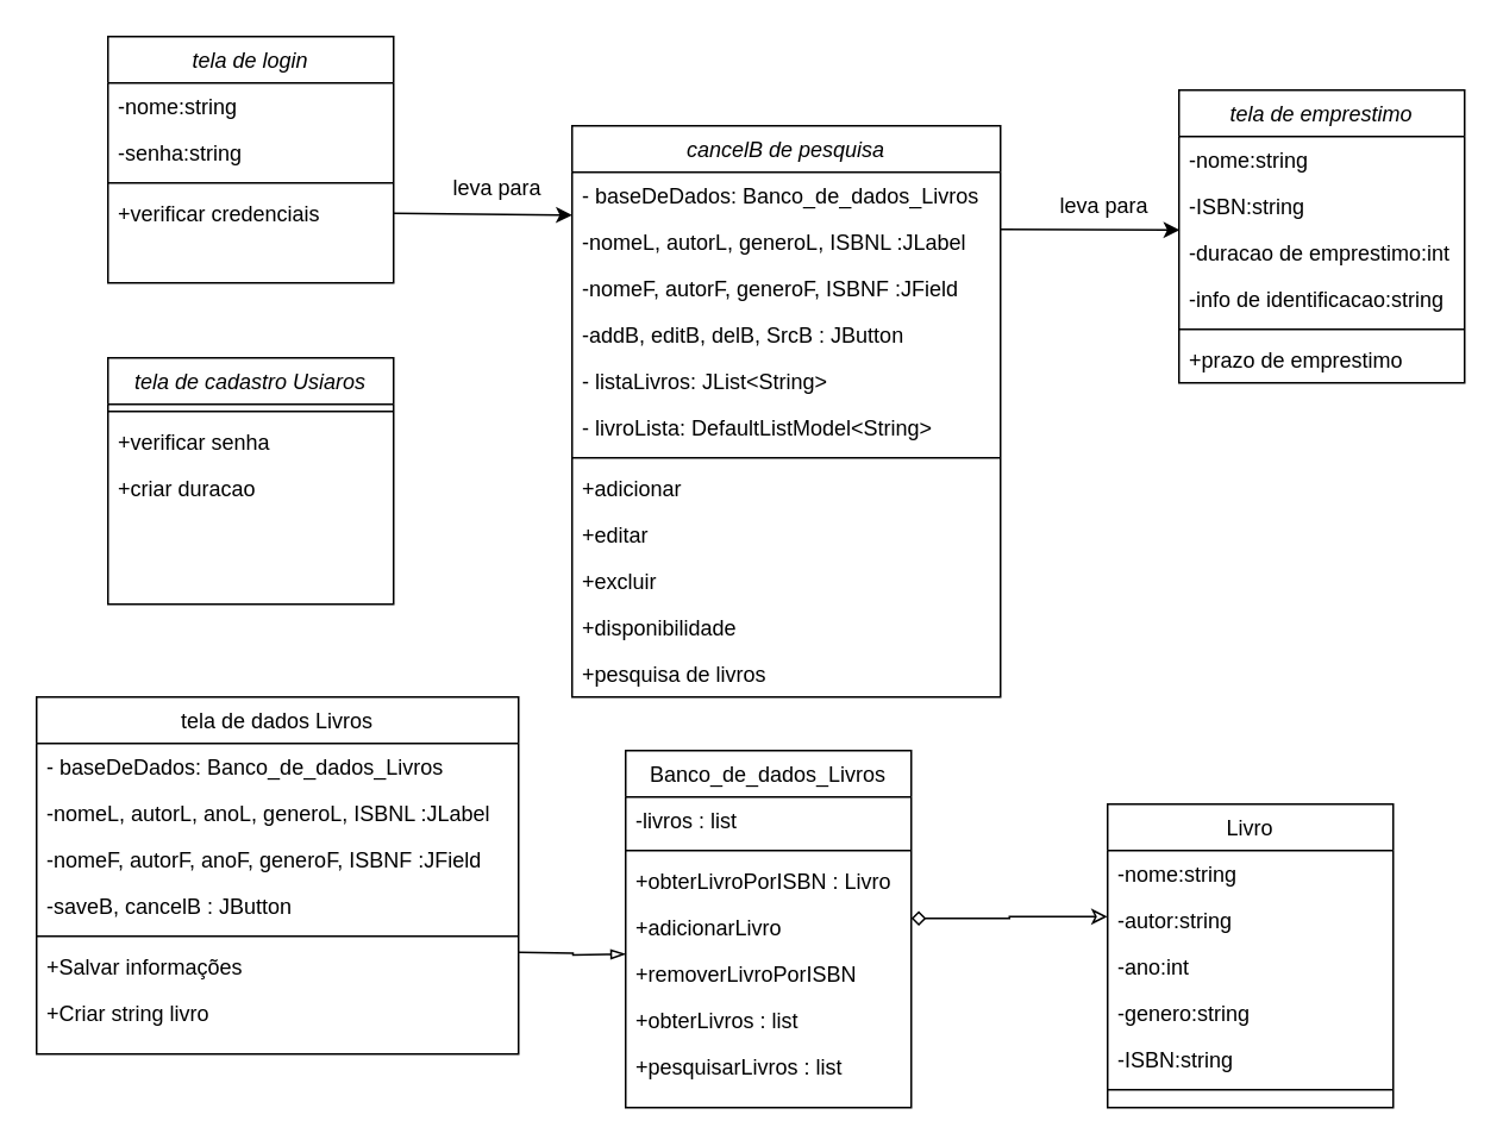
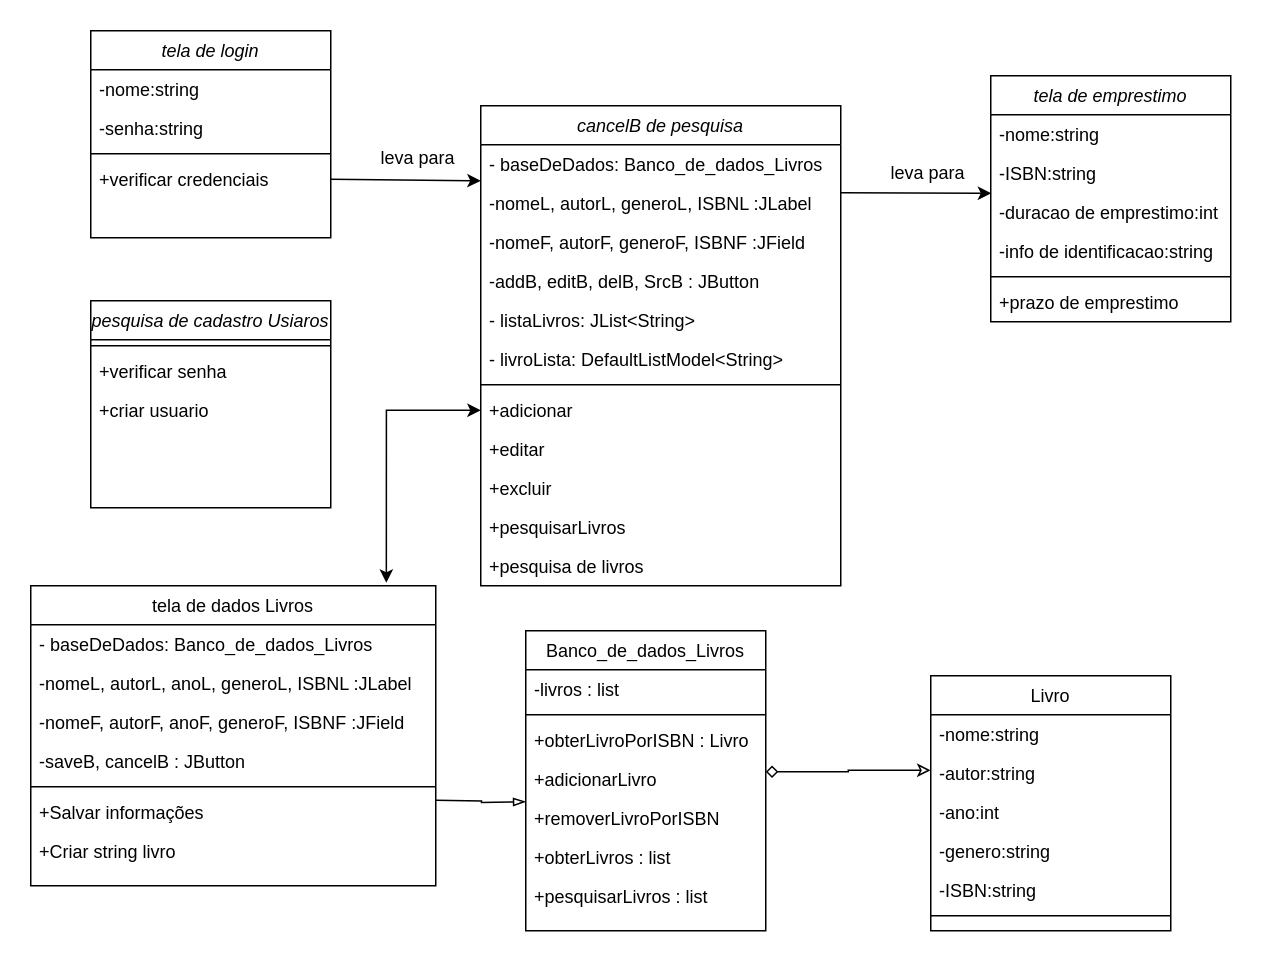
- <mxCell id="27" value="tela de cadastro Usiaros" style="swimlane;fontStyle=2;align=center;verticalAlign=top;childLayout=stackLayout;horizontal=1;startSize=26;horizontalStack=0;resizeParent=1;resizeLast=0;collapsible=1;marginBottom=0;rounded=0;shadow=0;strokeWidth=1;" parent="1" vertex="1"><mxGeometry x="60" y="200" width="160" height="138" as="geometry"><mxRectangle x="230" y="140" width="160" height="26" as="alternateBounds" /></mxGeometry></mxCell>
+ <mxCell id="27" value="pesquisa de cadastro Usiaros" style="swimlane;fontStyle=2;align=center;verticalAlign=top;childLayout=stackLayout;horizontal=1;startSize=26;horizontalStack=0;resizeParent=1;resizeLast=0;collapsible=1;marginBottom=0;rounded=0;shadow=0;strokeWidth=1;" parent="1" vertex="1"><mxGeometry x="60" y="200" width="160" height="138" as="geometry"><mxRectangle x="230" y="140" width="160" height="26" as="alternateBounds" /></mxGeometry></mxCell>
- <mxCell id="30" value="+criar duracao" style="text;align=left;verticalAlign=top;spacingLeft=4;spacingRight=4;overflow=hidden;rotatable=0;points=[[0,0.5],[1,0.5]];portConstraint=eastwest;" parent="27" vertex="1"><mxGeometry y="60" width="160" height="26" as="geometry" /></mxCell>
+ <mxCell id="30" value="+criar usuario" style="text;align=left;verticalAlign=top;spacingLeft=4;spacingRight=4;overflow=hidden;rotatable=0;points=[[0,0.5],[1,0.5]];portConstraint=eastwest;" parent="27" vertex="1"><mxGeometry y="60" width="160" height="26" as="geometry" /></mxCell>
+ <mxCell id="43" value="" style="endArrow=classic;html=1;rounded=0;exitX=0;exitY=0.5;exitDx=0;exitDy=0;entryX=0.878;entryY=-0.01;entryDx=0;entryDy=0;edgeStyle=orthogonalEdgeStyle;startArrow=classic;startFill=1;entryPerimeter=0;" parent="1" source="10" target="33" edge="1"><mxGeometry width="50" height="50" relative="1" as="geometry"><mxPoint x="40" y="439" as="sourcePoint" /><mxPoint x="130" y="439" as="targetPoint" /></mxGeometry></mxCell>
- <mxCell id="13" value="+disponibilidade" style="text;align=left;verticalAlign=top;spacingLeft=4;spacingRight=4;overflow=hidden;rotatable=0;points=[[0,0.5],[1,0.5]];portConstraint=eastwest;" parent="2" vertex="1"><mxGeometry y="268" width="240" height="26" as="geometry" /></mxCell>
+ <mxCell id="13" value="+pesquisarLivros" style="text;align=left;verticalAlign=top;spacingLeft=4;spacingRight=4;overflow=hidden;rotatable=0;points=[[0,0.5],[1,0.5]];portConstraint=eastwest;" parent="2" vertex="1"><mxGeometry y="268" width="240" height="26" as="geometry" /></mxCell>
